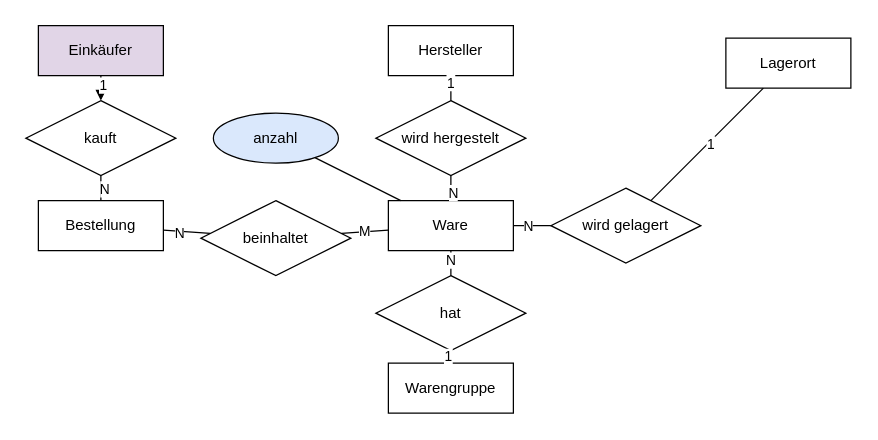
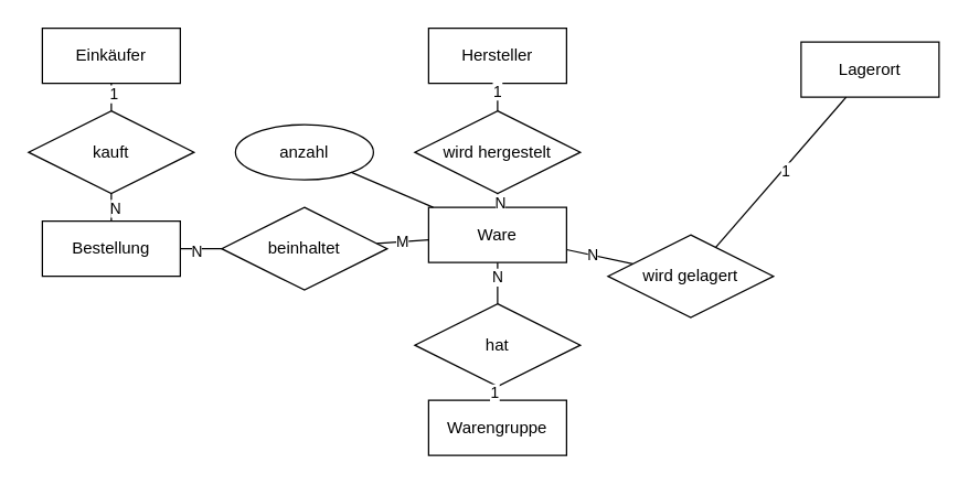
- <mxCell id="2" value="Einkäufer" style="whiteSpace=wrap;html=1;align=center;fillColor=#e1d5e7;" vertex="1" parent="1"><mxGeometry x="30" y="20" width="100" height="40" as="geometry" /></mxCell>
+ <mxCell id="2" value="Einkäufer" style="whiteSpace=wrap;html=1;align=center;" vertex="1" parent="1"><mxGeometry x="30" y="20" width="100" height="40" as="geometry" /></mxCell>
- <mxCell id="14" value="" style="endArrow=block;html=1;rounded=0;" edge="1" parent="1" source="2" target="8"><mxGeometry relative="1" as="geometry"><mxPoint x="210" y="190" as="sourcePoint" /><mxPoint x="370" y="190" as="targetPoint" /></mxGeometry></mxCell>
+ <mxCell id="14" value="" style="endArrow=none;html=1;rounded=0;" edge="1" parent="1" source="2" target="8"><mxGeometry relative="1" as="geometry"><mxPoint x="210" y="190" as="sourcePoint" /><mxPoint x="370" y="190" as="targetPoint" /></mxGeometry></mxCell>
- <mxCell id="33" value="anzahl" style="ellipse;whiteSpace=wrap;html=1;align=center;fillColor=#dae8fc;" vertex="1" parent="1"><mxGeometry x="170" y="90" width="100" height="40" as="geometry" /></mxCell>
+ <mxCell id="33" value="anzahl" style="ellipse;whiteSpace=wrap;html=1;align=center;" vertex="1" parent="1"><mxGeometry x="170" y="90" width="100" height="40" as="geometry" /></mxCell>
- <mxCell id="4" value="Ware" style="whiteSpace=wrap;html=1;align=center;" vertex="1" parent="1"><mxGeometry x="310" y="160" width="100" height="40" as="geometry" /></mxCell>
+ <mxCell id="4" value="Ware" style="whiteSpace=wrap;html=1;align=center;" vertex="1" parent="1"><mxGeometry x="310" y="150" width="100" height="40" as="geometry" /></mxCell>
- <mxCell id="13" value="wird gelagert" style="shape=rhombus;perimeter=rhombusPerimeter;whiteSpace=wrap;html=1;align=center;" vertex="1" parent="1"><mxGeometry x="440" y="150" width="120" height="60" as="geometry" /></mxCell>
+ <mxCell id="13" value="wird gelagert" style="shape=rhombus;perimeter=rhombusPerimeter;whiteSpace=wrap;html=1;align=center;" vertex="1" parent="1"><mxGeometry x="440" y="170" width="120" height="60" as="geometry" /></mxCell>
- <mxCell id="9" value="beinhaltet" style="shape=rhombus;perimeter=rhombusPerimeter;whiteSpace=wrap;html=1;align=center;" vertex="1" parent="1"><mxGeometry x="160" y="160" width="120" height="60" as="geometry" /></mxCell>
+ <mxCell id="9" value="beinhaltet" style="shape=rhombus;perimeter=rhombusPerimeter;whiteSpace=wrap;html=1;align=center;" vertex="1" parent="1"><mxGeometry x="160" y="150" width="120" height="60" as="geometry" /></mxCell>
